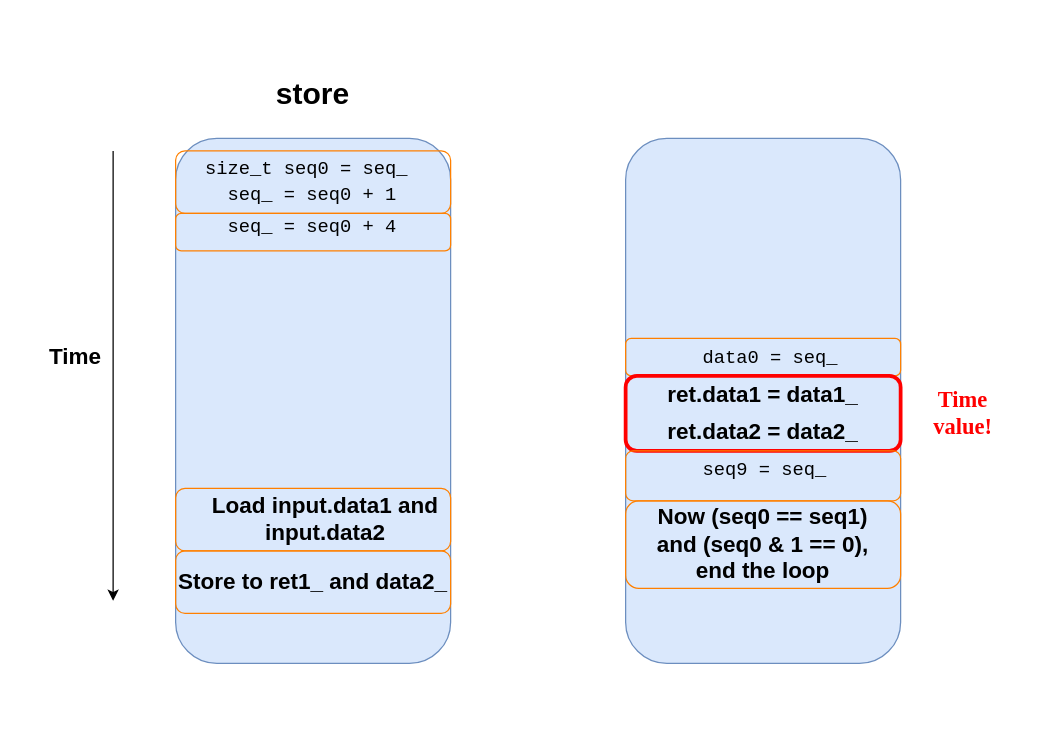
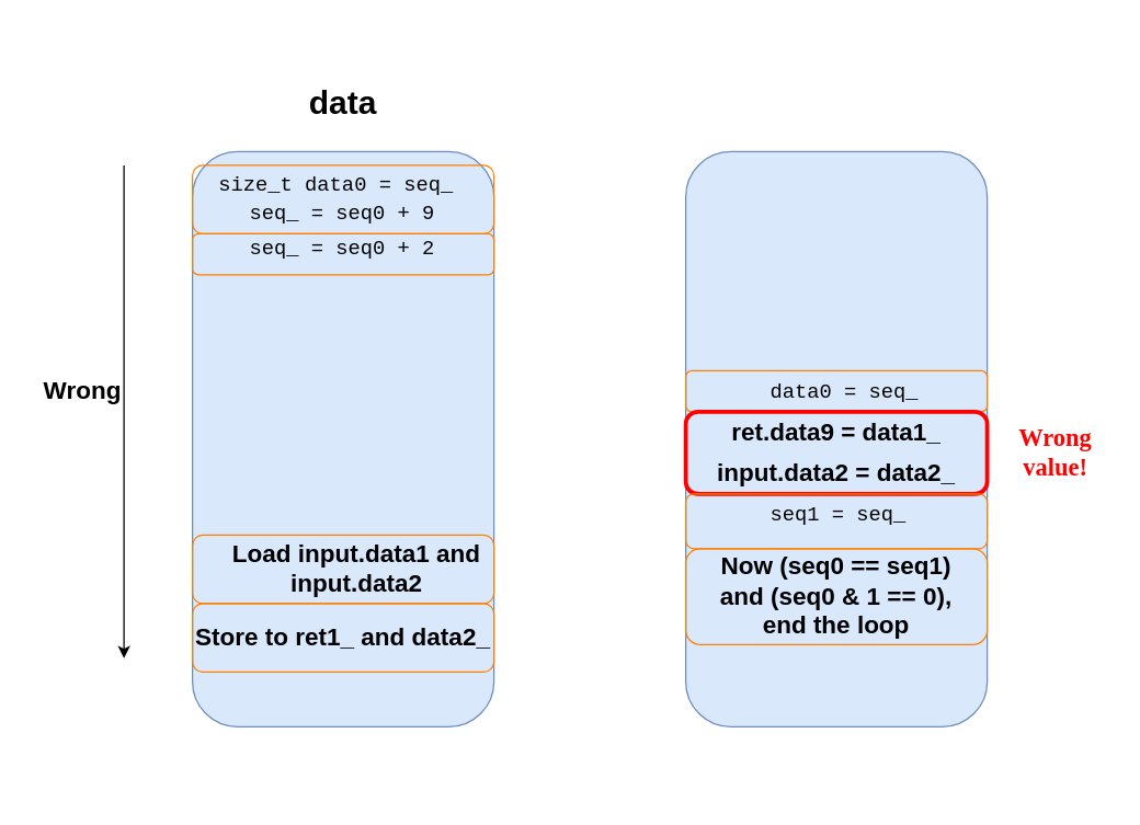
- <mxCell id="6" value="&lt;h1&gt;store&lt;/h1&gt;" style="text;strokeColor=none;align=center;fillColor=none;html=1;verticalAlign=middle;whiteSpace=wrap;rounded=0;fontColor=#000000;" vertex="1" parent="1"><mxGeometry x="220" y="60" width="60" height="30" as="geometry" /></mxCell>
+ <mxCell id="6" value="&lt;h1&gt;data&lt;/h1&gt;" style="text;strokeColor=none;align=center;fillColor=none;html=1;verticalAlign=middle;whiteSpace=wrap;rounded=0;fontColor=#000000;" vertex="1" parent="1"><mxGeometry x="220" y="60" width="60" height="30" as="geometry" /></mxCell>
- <mxCell id="7" value="&lt;div style=&quot;font-family: Consolas, &amp;quot;Courier New&amp;quot;, monospace; font-size: 15px; line-height: 20px;&quot;&gt;size_t seq0 = seq_&lt;/div&gt;" style="text;strokeColor=none;align=center;fillColor=none;html=1;verticalAlign=middle;whiteSpace=wrap;rounded=0;fontColor=#000000;" vertex="1" parent="1"><mxGeometry x="140" y="120" width="210" height="30" as="geometry" /></mxCell>
+ <mxCell id="7" value="&lt;div style=&quot;font-family: Consolas, &amp;quot;Courier New&amp;quot;, monospace; font-size: 15px; line-height: 20px;&quot;&gt;size_t data0 = seq_&lt;/div&gt;" style="text;strokeColor=none;align=center;fillColor=none;html=1;verticalAlign=middle;whiteSpace=wrap;rounded=0;fontColor=#000000;" vertex="1" parent="1"><mxGeometry x="140" y="120" width="210" height="30" as="geometry" /></mxCell>
- <mxCell id="8" value="&lt;div style=&quot;font-family: Consolas, &amp;quot;Courier New&amp;quot;, monospace; font-weight: normal; font-size: 15px; line-height: 20px;&quot;&gt;&lt;div style=&quot;&quot;&gt;seq_ = seq0 + 1&lt;/div&gt;&lt;/div&gt;" style="text;whiteSpace=wrap;html=1;fontColor=#000000;" vertex="1" parent="1"><mxGeometry x="180" y="140" width="160" height="40" as="geometry" /></mxCell>
+ <mxCell id="8" value="&lt;div style=&quot;font-family: Consolas, &amp;quot;Courier New&amp;quot;, monospace; font-weight: normal; font-size: 15px; line-height: 20px;&quot;&gt;&lt;div style=&quot;&quot;&gt;seq_ = seq0 + 9&lt;/div&gt;&lt;/div&gt;" style="text;whiteSpace=wrap;html=1;fontColor=#000000;" vertex="1" parent="1"><mxGeometry x="180" y="140" width="160" height="40" as="geometry" /></mxCell>
- <mxCell id="10" value="&lt;div style=&quot;font-family: Consolas, &amp;quot;Courier New&amp;quot;, monospace; font-weight: normal; font-size: 15px; line-height: 20px;&quot;&gt;&lt;div style=&quot;&quot;&gt;seq_ = seq0 + 4&lt;/div&gt;&lt;/div&gt;" style="text;whiteSpace=wrap;html=1;fontColor=#000000;" vertex="1" parent="1"><mxGeometry x="180" y="165" width="160" height="40" as="geometry" /></mxCell>
+ <mxCell id="10" value="&lt;div style=&quot;font-family: Consolas, &amp;quot;Courier New&amp;quot;, monospace; font-weight: normal; font-size: 15px; line-height: 20px;&quot;&gt;&lt;div style=&quot;&quot;&gt;seq_ = seq0 + 2&lt;/div&gt;&lt;/div&gt;" style="text;whiteSpace=wrap;html=1;fontColor=#000000;" vertex="1" parent="1"><mxGeometry x="180" y="165" width="160" height="40" as="geometry" /></mxCell>
- <mxCell id="4" value="&lt;h2&gt;&lt;font color=&quot;#000000&quot;&gt;Time&lt;/font&gt;&lt;/h2&gt;" style="text;strokeColor=none;align=center;fillColor=none;html=1;verticalAlign=middle;whiteSpace=wrap;rounded=0;" vertex="1" parent="1"><mxGeometry x="30" y="270" width="60" height="30" as="geometry" /></mxCell>
+ <mxCell id="4" value="&lt;h2&gt;&lt;font color=&quot;#000000&quot;&gt;Wrong&lt;/font&gt;&lt;/h2&gt;" style="text;strokeColor=none;align=center;fillColor=none;html=1;verticalAlign=middle;whiteSpace=wrap;rounded=0;" vertex="1" parent="1"><mxGeometry x="30" y="270" width="60" height="30" as="geometry" /></mxCell>
- <mxCell id="15" value="&lt;h2&gt;ret.data1 = data1_&lt;/h2&gt;" style="text;strokeColor=none;align=center;fillColor=none;html=1;verticalAlign=middle;whiteSpace=wrap;rounded=0;fontColor=#000000;" vertex="1" parent="1"><mxGeometry x="500" y="300" width="220" height="30" as="geometry" /></mxCell>
+ <mxCell id="15" value="&lt;h2&gt;ret.data9 = data1_&lt;/h2&gt;" style="text;strokeColor=none;align=center;fillColor=none;html=1;verticalAlign=middle;whiteSpace=wrap;rounded=0;fontColor=#000000;" vertex="1" parent="1"><mxGeometry x="500" y="300" width="220" height="30" as="geometry" /></mxCell>
- <mxCell id="25" value="&lt;h2&gt;&lt;font color=&quot;#ff0000&quot;&gt;Time value!&lt;/font&gt;&lt;/h2&gt;" style="text;strokeColor=none;align=center;fillColor=none;html=1;verticalAlign=middle;whiteSpace=wrap;rounded=0;labelBackgroundColor=none;strokeWidth=3;fontFamily=Lucida Console;fontColor=none;" vertex="1" parent="1"><mxGeometry x="730" y="310" width="80" height="40" as="geometry" /></mxCell>
+ <mxCell id="25" value="&lt;h2&gt;&lt;font color=&quot;#ff0000&quot;&gt;Wrong value!&lt;/font&gt;&lt;/h2&gt;" style="text;strokeColor=none;align=center;fillColor=none;html=1;verticalAlign=middle;whiteSpace=wrap;rounded=0;labelBackgroundColor=none;strokeWidth=3;fontFamily=Lucida Console;fontColor=none;" vertex="1" parent="1"><mxGeometry x="730" y="310" width="80" height="40" as="geometry" /></mxCell>
- <mxCell id="16" value="&lt;h2&gt;ret.data2 = data2_&lt;/h2&gt;" style="text;strokeColor=none;align=center;fillColor=none;html=1;verticalAlign=middle;whiteSpace=wrap;rounded=0;fontColor=#000000;" vertex="1" parent="1"><mxGeometry x="500" y="330" width="220" height="30" as="geometry" /></mxCell>
+ <mxCell id="16" value="&lt;h2&gt;input.data2 = data2_&lt;/h2&gt;" style="text;strokeColor=none;align=center;fillColor=none;html=1;verticalAlign=middle;whiteSpace=wrap;rounded=0;fontColor=#000000;" vertex="1" parent="1"><mxGeometry x="500" y="330" width="220" height="30" as="geometry" /></mxCell>
- <mxCell id="12" value="&lt;div style=&quot;font-family: Consolas, &amp;quot;Courier New&amp;quot;, monospace; font-weight: normal; font-size: 15px; line-height: 20px;&quot;&gt;&lt;div style=&quot;&quot;&gt;seq9 = seq_&lt;/div&gt;&lt;/div&gt;" style="text;whiteSpace=wrap;html=1;fontColor=#000000;" vertex="1" parent="1"><mxGeometry x="560" y="360" width="120" height="40" as="geometry" /></mxCell>
+ <mxCell id="12" value="&lt;div style=&quot;font-family: Consolas, &amp;quot;Courier New&amp;quot;, monospace; font-weight: normal; font-size: 15px; line-height: 20px;&quot;&gt;&lt;div style=&quot;&quot;&gt;seq1 = seq_&lt;/div&gt;&lt;/div&gt;" style="text;whiteSpace=wrap;html=1;fontColor=#000000;" vertex="1" parent="1"><mxGeometry x="560" y="360" width="120" height="40" as="geometry" /></mxCell>
